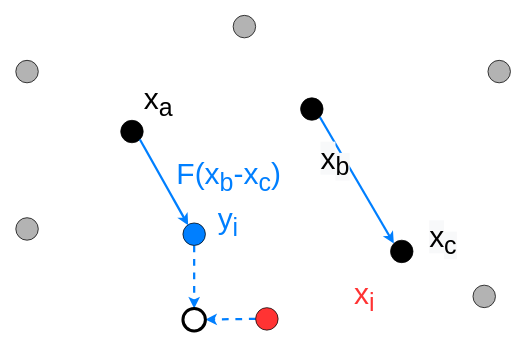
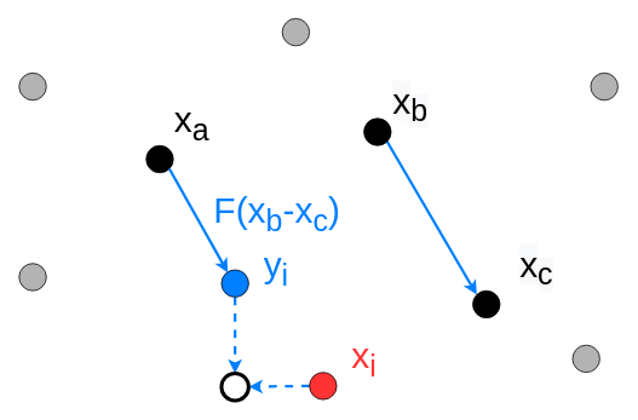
- <mxCell id="11" value="&lt;span style=&quot;color: rgb(0, 0, 0); font-family: Helvetica; font-size: 40px; font-style: normal; font-variant-ligatures: normal; font-variant-caps: normal; font-weight: 400; letter-spacing: normal; orphans: 2; text-align: center; text-indent: 0px; text-transform: none; widows: 2; word-spacing: 0px; -webkit-text-stroke-width: 0px; background-color: rgb(248, 249, 250); text-decoration-thickness: initial; text-decoration-style: initial; text-decoration-color: initial; float: none; display: inline !important;&quot;&gt;x&lt;/span&gt;&lt;sub style=&quot;color: rgb(0, 0, 0); font-family: Helvetica; font-style: normal; font-variant-ligatures: normal; font-variant-caps: normal; font-weight: 400; letter-spacing: normal; orphans: 2; text-align: center; text-indent: 0px; text-transform: none; widows: 2; word-spacing: 0px; -webkit-text-stroke-width: 0px; background-color: rgb(248, 249, 250); text-decoration-thickness: initial; text-decoration-style: initial; text-decoration-color: initial;&quot;&gt;b&lt;/sub&gt;" style="text;whiteSpace=wrap;html=1;fontSize=40;" vertex="1" parent="1"><mxGeometry x="425" y="180" width="70" height="80" as="geometry" /></mxCell>
+ <mxCell id="11" value="&lt;span style=&quot;color: rgb(0, 0, 0); font-family: Helvetica; font-size: 40px; font-style: normal; font-variant-ligatures: normal; font-variant-caps: normal; font-weight: 400; letter-spacing: normal; orphans: 2; text-align: center; text-indent: 0px; text-transform: none; widows: 2; word-spacing: 0px; -webkit-text-stroke-width: 0px; background-color: rgb(248, 249, 250); text-decoration-thickness: initial; text-decoration-style: initial; text-decoration-color: initial; float: none; display: inline !important;&quot;&gt;x&lt;/span&gt;&lt;sub style=&quot;color: rgb(0, 0, 0); font-family: Helvetica; font-style: normal; font-variant-ligatures: normal; font-variant-caps: normal; font-weight: 400; letter-spacing: normal; orphans: 2; text-align: center; text-indent: 0px; text-transform: none; widows: 2; word-spacing: 0px; -webkit-text-stroke-width: 0px; background-color: rgb(248, 249, 250); text-decoration-thickness: initial; text-decoration-style: initial; text-decoration-color: initial;&quot;&gt;b&lt;/sub&gt;" style="text;whiteSpace=wrap;html=1;fontSize=40;" vertex="1" parent="1"><mxGeometry x="430" y="80" width="70" height="80" as="geometry" /></mxCell>
- <mxCell id="12" value="&lt;span style=&quot;color: rgb(0, 0, 0); font-family: Helvetica; font-size: 40px; font-style: normal; font-variant-ligatures: normal; font-variant-caps: normal; font-weight: 400; letter-spacing: normal; orphans: 2; text-align: center; text-indent: 0px; text-transform: none; widows: 2; word-spacing: 0px; -webkit-text-stroke-width: 0px; background-color: rgb(248, 249, 250); text-decoration-thickness: initial; text-decoration-style: initial; text-decoration-color: initial; float: none; display: inline !important;&quot;&gt;x&lt;/span&gt;&lt;sub style=&quot;color: rgb(0, 0, 0); font-family: Helvetica; font-style: normal; font-variant-ligatures: normal; font-variant-caps: normal; font-weight: 400; letter-spacing: normal; orphans: 2; text-align: center; text-indent: 0px; text-transform: none; widows: 2; word-spacing: 0px; -webkit-text-stroke-width: 0px; background-color: rgb(248, 249, 250); text-decoration-thickness: initial; text-decoration-style: initial; text-decoration-color: initial;&quot;&gt;c&lt;/sub&gt;" style="text;whiteSpace=wrap;html=1;fontSize=40;" vertex="1" parent="1"><mxGeometry x="570" y="285" width="70" height="80" as="geometry" /></mxCell>
+ <mxCell id="12" value="&lt;span style=&quot;color: rgb(0, 0, 0); font-family: Helvetica; font-size: 40px; font-style: normal; font-variant-ligatures: normal; font-variant-caps: normal; font-weight: 400; letter-spacing: normal; orphans: 2; text-align: center; text-indent: 0px; text-transform: none; widows: 2; word-spacing: 0px; -webkit-text-stroke-width: 0px; background-color: rgb(248, 249, 250); text-decoration-thickness: initial; text-decoration-style: initial; text-decoration-color: initial; float: none; display: inline !important;&quot;&gt;x&lt;/span&gt;&lt;sub style=&quot;color: rgb(0, 0, 0); font-family: Helvetica; font-style: normal; font-variant-ligatures: normal; font-variant-caps: normal; font-weight: 400; letter-spacing: normal; orphans: 2; text-align: center; text-indent: 0px; text-transform: none; widows: 2; word-spacing: 0px; -webkit-text-stroke-width: 0px; background-color: rgb(248, 249, 250); text-decoration-thickness: initial; text-decoration-style: initial; text-decoration-color: initial;&quot;&gt;c&lt;/sub&gt;" style="text;whiteSpace=wrap;html=1;fontSize=40;" vertex="1" parent="1"><mxGeometry x="570" y="260" width="70" height="80" as="geometry" /></mxCell>
- <mxCell id="17" value="&lt;font color=&quot;#ff3333&quot; style=&quot;font-size: 40px;&quot;&gt;x&lt;sub style=&quot;&quot;&gt;i&lt;/sub&gt;&lt;/font&gt;" style="text;html=1;align=center;verticalAlign=middle;resizable=0;points=[];autosize=1;strokeColor=none;fillColor=none;" vertex="1" parent="1"><mxGeometry x="460" y="360" width="50" height="70" as="geometry" /></mxCell>
+ <mxCell id="17" value="&lt;font color=&quot;#ff3333&quot; style=&quot;font-size: 40px;&quot;&gt;x&lt;sub style=&quot;&quot;&gt;i&lt;/sub&gt;&lt;/font&gt;" style="text;html=1;align=center;verticalAlign=middle;resizable=0;points=[];autosize=1;strokeColor=none;fillColor=none;" vertex="1" parent="1"><mxGeometry x="375" y="360" width="50" height="70" as="geometry" /></mxCell>
